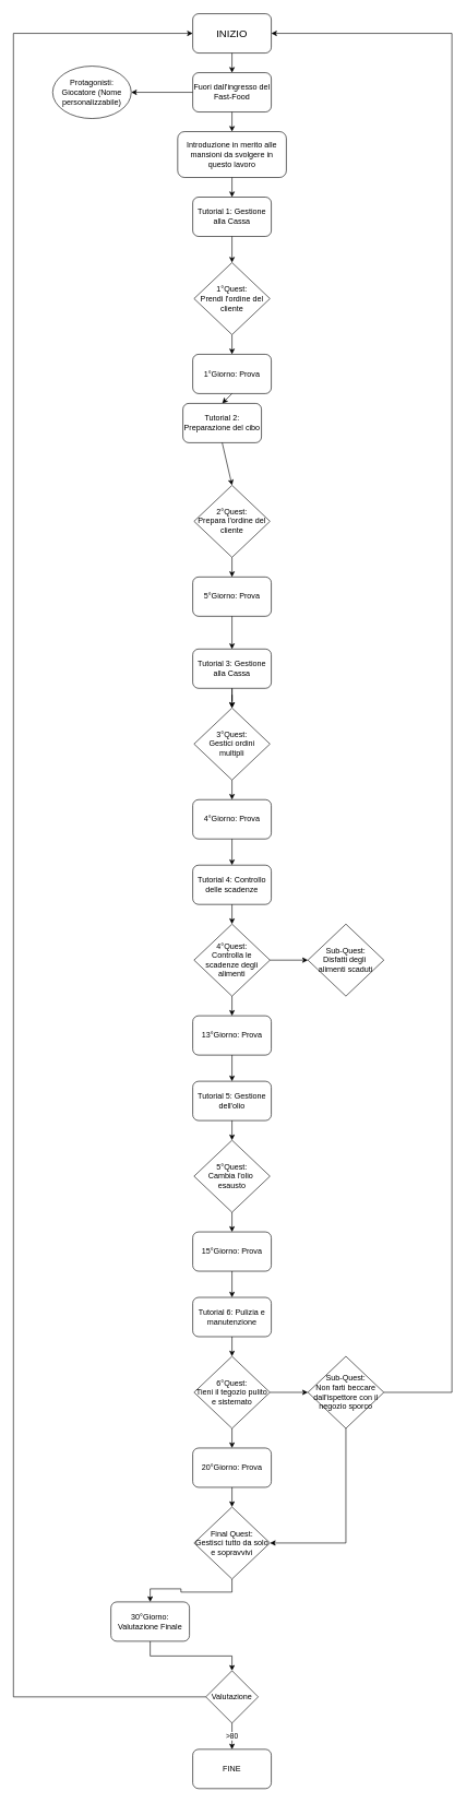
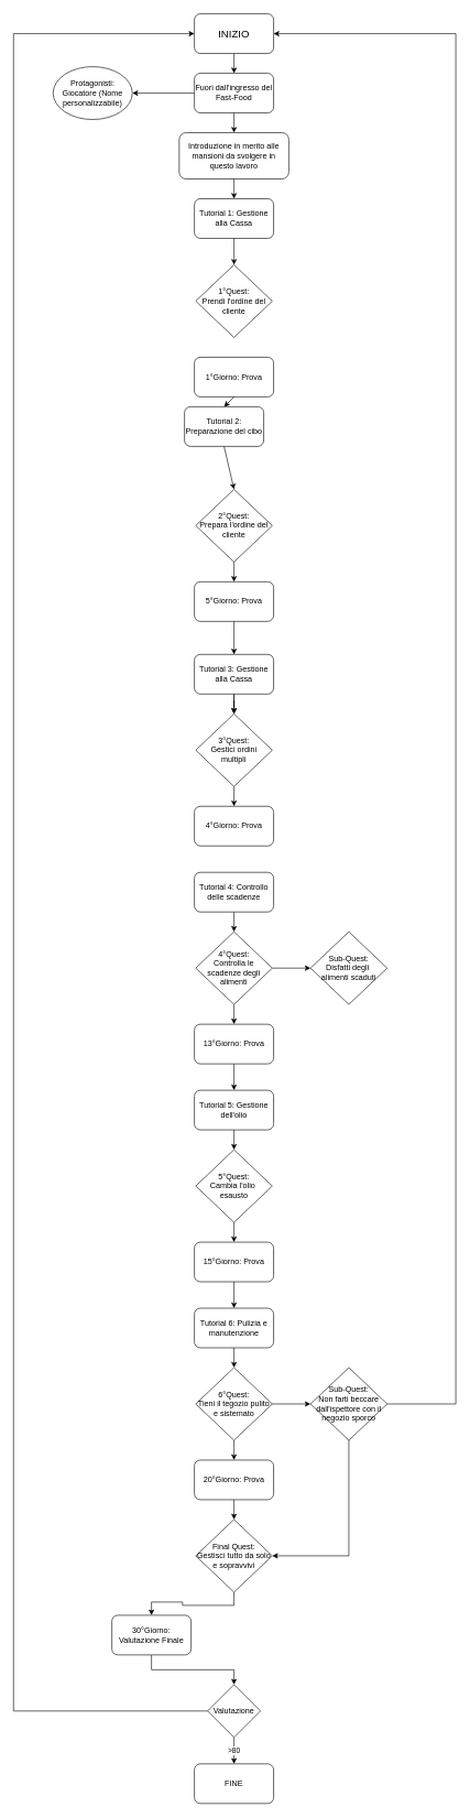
- <mxCell id="11" value="" style="endArrow=classic;html=1;rounded=0;exitX=0.5;exitY=1;exitDx=0;exitDy=0;entryX=0.5;entryY=0;entryDx=0;entryDy=0;" edge="1" parent="1" source="14" target="12"><mxGeometry width="50" height="50" relative="1" as="geometry"><mxPoint x="400" y="570" as="sourcePoint" /><mxPoint x="354" y="560" as="targetPoint" /></mxGeometry></mxCell>
- <mxCell id="41" value="" style="endArrow=classic;html=1;rounded=0;entryX=0.5;entryY=0;entryDx=0;entryDy=0;exitX=0.5;exitY=1;exitDx=0;exitDy=0;" edge="1" parent="1" source="22" target="31"><mxGeometry width="50" height="50" relative="1" as="geometry"><mxPoint x="100" y="1370" as="sourcePoint" /><mxPoint x="150" y="1320" as="targetPoint" /></mxGeometry></mxCell>
